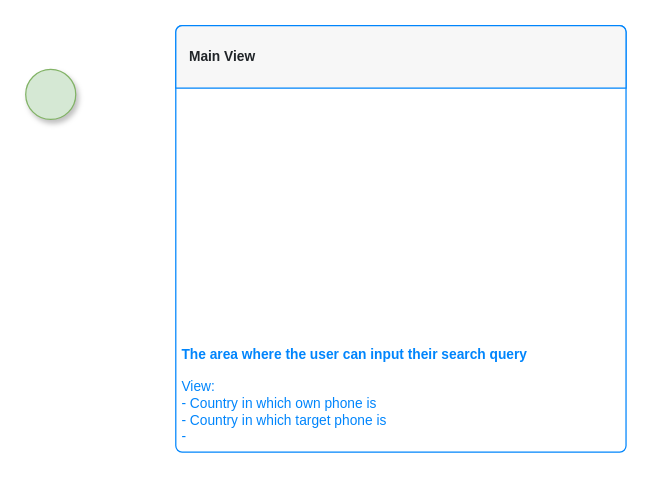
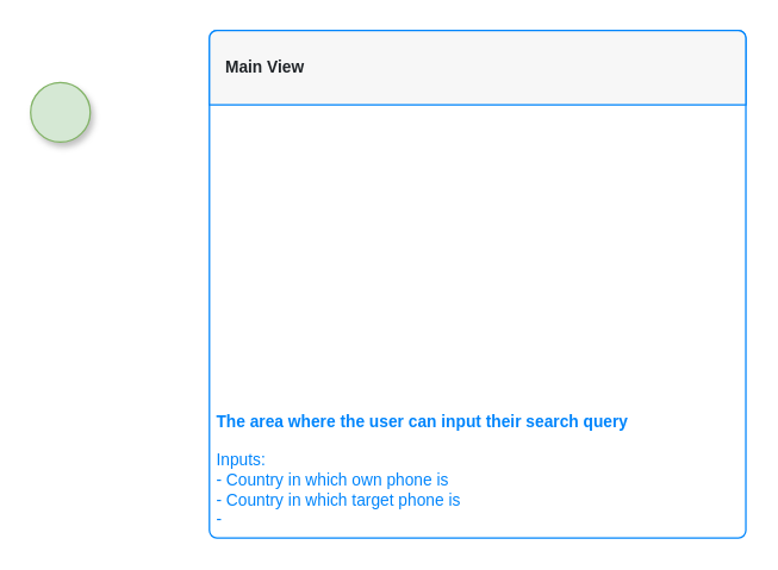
- <mxCell id="3" value="&lt;b&gt;The area where the user can input their search query&lt;/b&gt;&lt;br style=&quot;font-size: 11px&quot;&gt;&lt;br style=&quot;font-size: 11px&quot;&gt;View:&lt;br&gt;- Country in which own phone is&lt;br&gt;- Country in which target phone is&lt;br&gt;-" style="html=1;shadow=0;dashed=0;shape=mxgraph.bootstrap.rrect;rSize=5;strokeColor=#0085FC;html=1;whiteSpace=wrap;fillColor=#ffffff;fontColor=#0085FC;verticalAlign=bottom;align=left;spacing=5;spacingBottom=0;fontSize=11;rounded=1;glass=0;sketch=0;spacingLeft=0;points=[[0,0.5],[1,0.5],[0,0.75],[1,0.75],[0,0.25],[1,0.25],[0.5,1],[0.5,0],[0.75,1],[0.75,0],[0.25,1],[0.25,0],[1,1],[0,1],[1,0],[0,0]]" vertex="1" parent="1"><mxGeometry x="140" y="20" width="360" height="341" as="geometry" /></mxCell>
+ <mxCell id="3" value="&lt;b&gt;The area where the user can input their search query&lt;/b&gt;&lt;br style=&quot;font-size: 11px&quot;&gt;&lt;br style=&quot;font-size: 11px&quot;&gt;Inputs:&lt;br&gt;- Country in which own phone is&lt;br&gt;- Country in which target phone is&lt;br&gt;-" style="html=1;shadow=0;dashed=0;shape=mxgraph.bootstrap.rrect;rSize=5;strokeColor=#0085FC;html=1;whiteSpace=wrap;fillColor=#ffffff;fontColor=#0085FC;verticalAlign=bottom;align=left;spacing=5;spacingBottom=0;fontSize=11;rounded=1;glass=0;sketch=0;spacingLeft=0;points=[[0,0.5],[1,0.5],[0,0.75],[1,0.75],[0,0.25],[1,0.25],[0.5,1],[0.5,0],[0.75,1],[0.75,0],[0.25,1],[0.25,0],[1,1],[0,1],[1,0],[0,0]]" vertex="1" parent="1"><mxGeometry x="140" y="20" width="360" height="341" as="geometry" /></mxCell>
